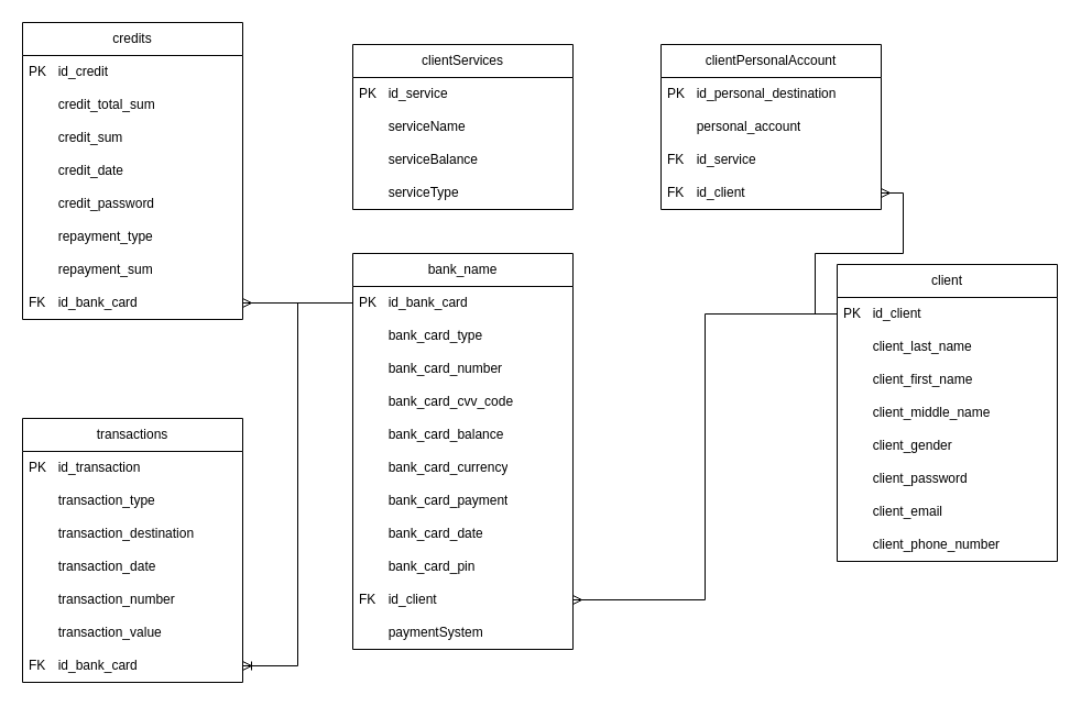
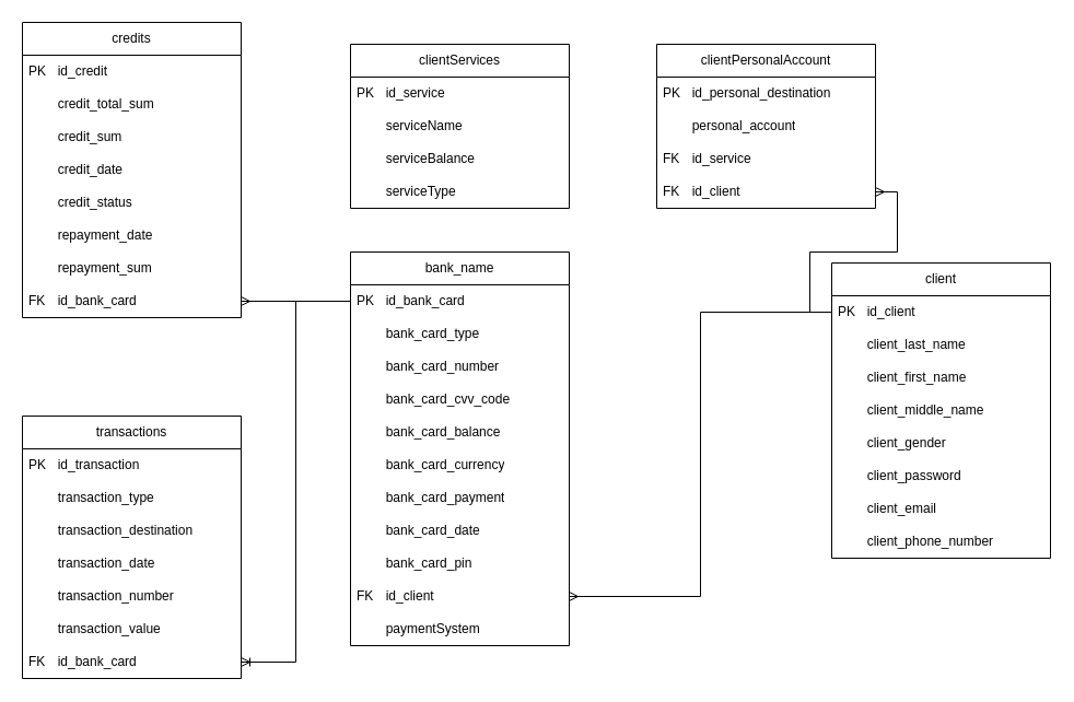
- <mxCell id="40" value="&amp;nbsp;&amp;nbsp;&lt;span style=&quot;white-space: pre;&quot;&gt;&#09;&lt;/span&gt;credit_password" style="text;strokeColor=none;fillColor=none;align=left;verticalAlign=middle;spacingLeft=4;spacingRight=4;overflow=hidden;points=[[0,0.5],[1,0.5]];portConstraint=eastwest;rotatable=0;whiteSpace=wrap;html=1;" vertex="1" parent="35"><mxGeometry y="150" width="200" height="30" as="geometry" /></mxCell>
+ <mxCell id="40" value="&amp;nbsp;&amp;nbsp;&lt;span style=&quot;white-space: pre;&quot;&gt;&#09;&lt;/span&gt;credit_status" style="text;strokeColor=none;fillColor=none;align=left;verticalAlign=middle;spacingLeft=4;spacingRight=4;overflow=hidden;points=[[0,0.5],[1,0.5]];portConstraint=eastwest;rotatable=0;whiteSpace=wrap;html=1;" vertex="1" parent="35"><mxGeometry y="150" width="200" height="30" as="geometry" /></mxCell>
- <mxCell id="41" value="&amp;nbsp;&amp;nbsp;&lt;span style=&quot;white-space: pre;&quot;&gt;&#09;&lt;/span&gt;repayment_type" style="text;strokeColor=none;fillColor=none;align=left;verticalAlign=middle;spacingLeft=4;spacingRight=4;overflow=hidden;points=[[0,0.5],[1,0.5]];portConstraint=eastwest;rotatable=0;whiteSpace=wrap;html=1;" vertex="1" parent="35"><mxGeometry y="180" width="200" height="30" as="geometry" /></mxCell>
+ <mxCell id="41" value="&amp;nbsp;&amp;nbsp;&lt;span style=&quot;white-space: pre;&quot;&gt;&#09;&lt;/span&gt;repayment_date" style="text;strokeColor=none;fillColor=none;align=left;verticalAlign=middle;spacingLeft=4;spacingRight=4;overflow=hidden;points=[[0,0.5],[1,0.5]];portConstraint=eastwest;rotatable=0;whiteSpace=wrap;html=1;" vertex="1" parent="35"><mxGeometry y="180" width="200" height="30" as="geometry" /></mxCell>
